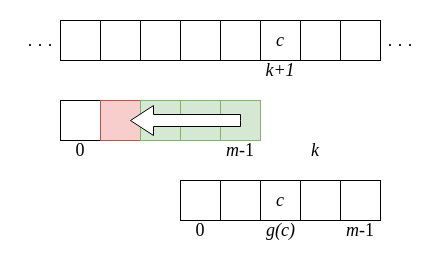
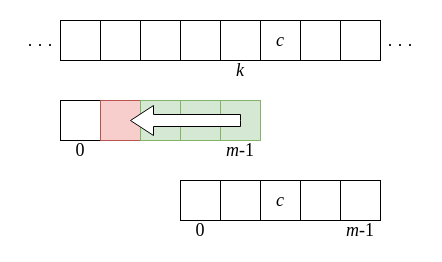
- <mxCell id="29" value="&lt;font face=&quot;cm&quot;&gt;&lt;span style=&quot;font-size: 18px&quot;&gt;&lt;i&gt;k+1&lt;/i&gt;&lt;/span&gt;&lt;/font&gt;" style="text;html=1;strokeColor=none;fillColor=none;align=center;verticalAlign=middle;whiteSpace=wrap;rounded=0;" vertex="1" parent="1"><mxGeometry x="260" y="60" width="40" height="20" as="geometry" /></mxCell>
- <mxCell id="23" value="&lt;font face=&quot;cm&quot;&gt;&lt;span style=&quot;font-size: 18px&quot;&gt;&lt;i&gt;k&lt;/i&gt;&lt;/span&gt;&lt;/font&gt;" style="text;html=1;strokeColor=none;fillColor=none;align=center;verticalAlign=middle;whiteSpace=wrap;rounded=0;" parent="1" vertex="1"><mxGeometry x="295" y="140" width="40" height="20" as="geometry" /></mxCell>
+ <mxCell id="23" value="&lt;font face=&quot;cm&quot;&gt;&lt;span style=&quot;font-size: 18px&quot;&gt;&lt;i&gt;k&lt;/i&gt;&lt;/span&gt;&lt;/font&gt;" style="text;html=1;strokeColor=none;fillColor=none;align=center;verticalAlign=middle;whiteSpace=wrap;rounded=0;" parent="1" vertex="1"><mxGeometry x="220" y="60" width="40" height="20" as="geometry" /></mxCell>
- <mxCell id="24" value="&lt;font style=&quot;font-size: 18px&quot; face=&quot;cm&quot;&gt;&lt;i&gt;g(c)&lt;/i&gt;&lt;/font&gt;" style="text;html=1;align=center;verticalAlign=middle;resizable=0;points=[];;autosize=1;" parent="1" vertex="1"><mxGeometry x="260" y="220" width="40" height="20" as="geometry" /></mxCell>
